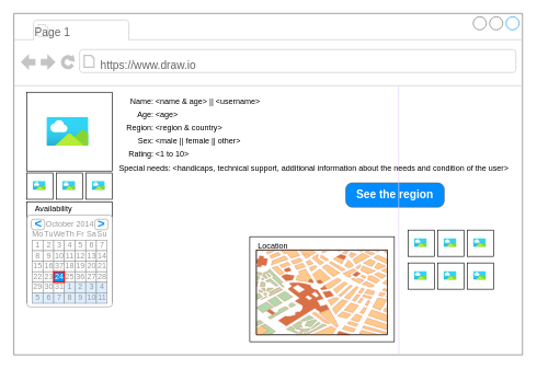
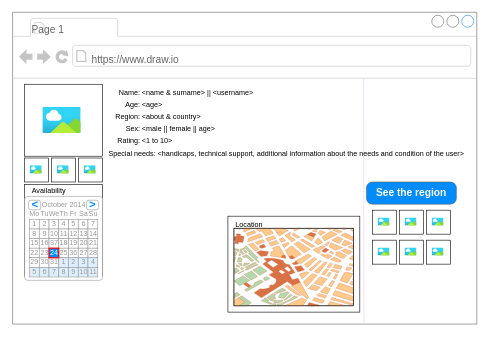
- <mxCell id="100" value="&amp;lt;name &amp;amp; age&amp;gt; || &amp;lt;username&amp;gt;" style="text;html=1;align=left;verticalAlign=middle;resizable=0;points=[];autosize=1;strokeColor=none;fillColor=none;" vertex="1" parent="2"><mxGeometry x="214" y="120" width="210" height="30" as="geometry" /></mxCell>
+ <mxCell id="100" value="&amp;lt;name &amp;amp; surname&amp;gt; || &amp;lt;username&amp;gt;" style="text;html=1;align=left;verticalAlign=middle;resizable=0;points=[];autosize=1;strokeColor=none;fillColor=none;" vertex="1" parent="2"><mxGeometry x="214" y="120" width="210" height="30" as="geometry" /></mxCell>
- <mxCell id="102" value="&amp;lt;region &amp;amp; country&amp;gt;" style="text;html=1;align=left;verticalAlign=middle;resizable=0;points=[];autosize=1;strokeColor=none;fillColor=none;" vertex="1" parent="2"><mxGeometry x="214" y="160" width="120" height="30" as="geometry" /></mxCell>
+ <mxCell id="102" value="&amp;lt;about &amp;amp; country&amp;gt;" style="text;html=1;align=left;verticalAlign=middle;resizable=0;points=[];autosize=1;strokeColor=none;fillColor=none;" vertex="1" parent="2"><mxGeometry x="214" y="160" width="120" height="30" as="geometry" /></mxCell>
- <mxCell id="103" value="&amp;lt;male || female || other&amp;gt;" style="text;html=1;align=left;verticalAlign=middle;resizable=0;points=[];autosize=1;strokeColor=none;fillColor=none;" vertex="1" parent="2"><mxGeometry x="214" y="180" width="150" height="30" as="geometry" /></mxCell>
+ <mxCell id="103" value="&amp;lt;male || female || age&amp;gt;" style="text;html=1;align=left;verticalAlign=middle;resizable=0;points=[];autosize=1;strokeColor=none;fillColor=none;" vertex="1" parent="2"><mxGeometry x="214" y="180" width="150" height="30" as="geometry" /></mxCell>
- <mxCell id="19" value="See the region" style="strokeWidth=1;shadow=0;dashed=0;align=center;html=1;shape=mxgraph.mockup.buttons.button;strokeColor=#666666;fontColor=#ffffff;mainText=;buttonStyle=round;fontSize=17;fontStyle=1;fillColor=#008cff;whiteSpace=wrap;" parent="2" vertex="1"><mxGeometry x="505" y="258" width="150" height="37" as="geometry" /></mxCell>
+ <mxCell id="19" value="See the region" style="strokeWidth=1;shadow=0;dashed=0;align=center;html=1;shape=mxgraph.mockup.buttons.button;strokeColor=#666666;fontColor=#ffffff;mainText=;buttonStyle=round;fontSize=17;fontStyle=1;fillColor=#008cff;whiteSpace=wrap;" parent="2" vertex="1"><mxGeometry x="590" y="283" width="150" height="37" as="geometry" /></mxCell>
